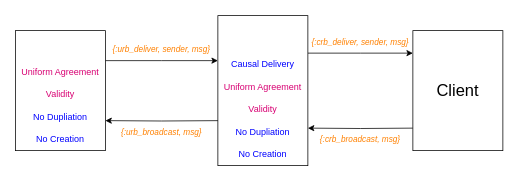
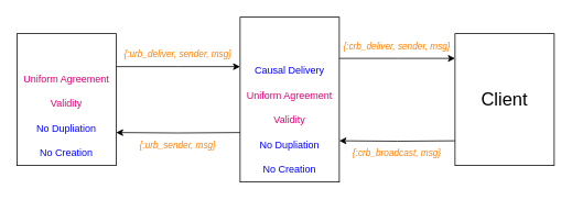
- <mxCell id="21" value="{:urb_broadcast, msg}" style="text;html=1;strokeColor=none;fillColor=none;align=center;verticalAlign=middle;whiteSpace=wrap;rounded=0;fontSize=11;fontColor=#FF8000;fontStyle=2" vertex="1" parent="1"><mxGeometry x="155" y="160" width="120" height="30" as="geometry" /></mxCell>
+ <mxCell id="21" value="{:urb_sender, msg}" style="text;html=1;strokeColor=none;fillColor=none;align=center;verticalAlign=middle;whiteSpace=wrap;rounded=0;fontSize=11;fontColor=#FF8000;fontStyle=2" vertex="1" parent="1"><mxGeometry x="155" y="160" width="120" height="30" as="geometry" /></mxCell>
